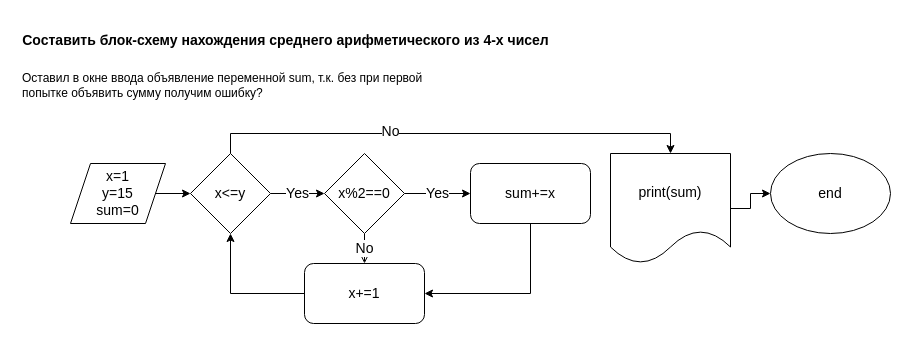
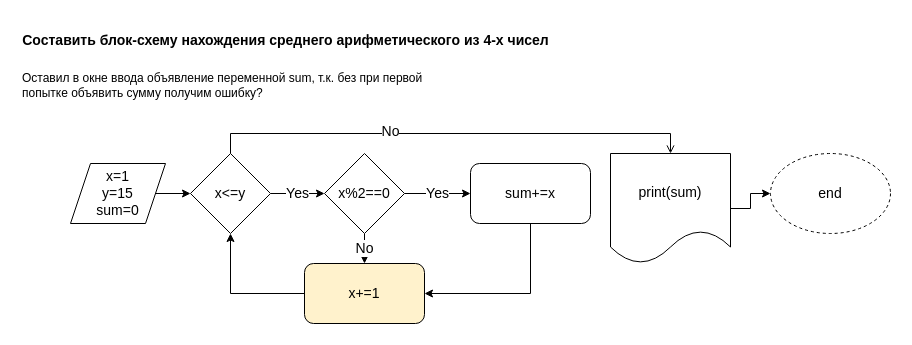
- <mxCell id="17" value="" style="endArrow=classic;html=1;rounded=0;fontSize=14;exitX=0.5;exitY=0;exitDx=0;exitDy=0;entryX=0.5;entryY=0;entryDx=0;entryDy=0;" edge="1" parent="1" source="6" target="16"><mxGeometry width="50" height="50" relative="1" as="geometry"><mxPoint x="230" y="173" as="sourcePoint" /><mxPoint x="280" y="123" as="targetPoint" /><Array as="points"><mxPoint x="230" y="133" /><mxPoint x="670" y="133" /></Array></mxGeometry></mxCell>
+ <mxCell id="17" value="" style="endArrow=open;html=1;rounded=0;fontSize=14;exitX=0.5;exitY=0;exitDx=0;exitDy=0;entryX=0.5;entryY=0;entryDx=0;entryDy=0;" edge="1" parent="1" source="6" target="16"><mxGeometry width="50" height="50" relative="1" as="geometry"><mxPoint x="230" y="173" as="sourcePoint" /><mxPoint x="280" y="123" as="targetPoint" /><Array as="points"><mxPoint x="230" y="133" /><mxPoint x="670" y="133" /></Array></mxGeometry></mxCell>
- <mxCell id="19" value="end" style="ellipse;whiteSpace=wrap;html=1;fontSize=14;" vertex="1" parent="1"><mxGeometry x="770" y="153" width="120" height="80" as="geometry" /></mxCell>
+ <mxCell id="19" value="end" style="ellipse;whiteSpace=wrap;html=1;fontSize=14;dashed=1;" vertex="1" parent="1"><mxGeometry x="770" y="153" width="120" height="80" as="geometry" /></mxCell>
- <mxCell id="8" value="No" style="edgeStyle=orthogonalEdgeStyle;rounded=0;orthogonalLoop=1;jettySize=auto;html=1;fontSize=14;endArrow=open;" edge="1" parent="1" source="9" target="12"><mxGeometry relative="1" as="geometry" /></mxCell>
+ <mxCell id="8" value="No" style="edgeStyle=orthogonalEdgeStyle;rounded=0;orthogonalLoop=1;jettySize=auto;html=1;fontSize=14;" edge="1" parent="1" source="9" target="12"><mxGeometry relative="1" as="geometry" /></mxCell>
- <mxCell id="12" value="x+=1" style="rounded=1;whiteSpace=wrap;html=1;fontSize=14;" vertex="1" parent="1"><mxGeometry x="304" y="263" width="120" height="60" as="geometry" /></mxCell>
+ <mxCell id="12" value="x+=1" style="rounded=1;whiteSpace=wrap;html=1;fontSize=14;fillColor=#fff2cc;" vertex="1" parent="1"><mxGeometry x="304" y="263" width="120" height="60" as="geometry" /></mxCell>
